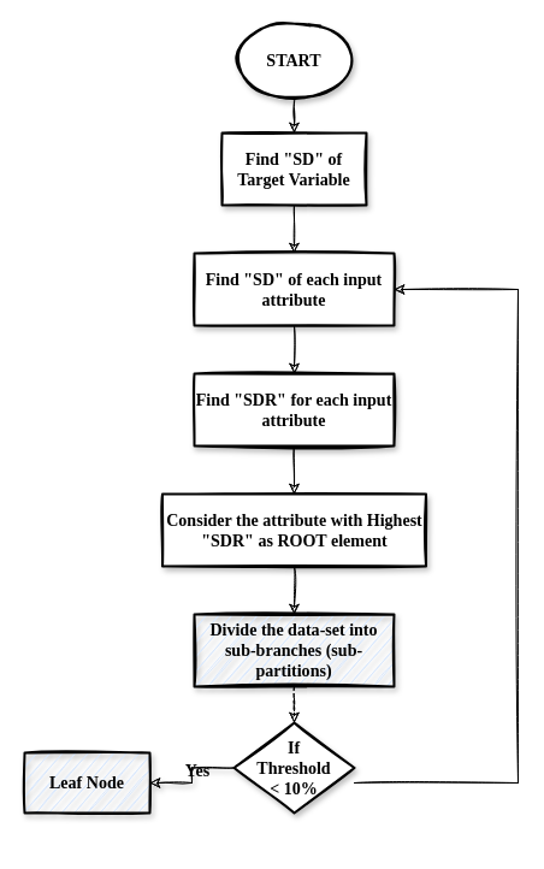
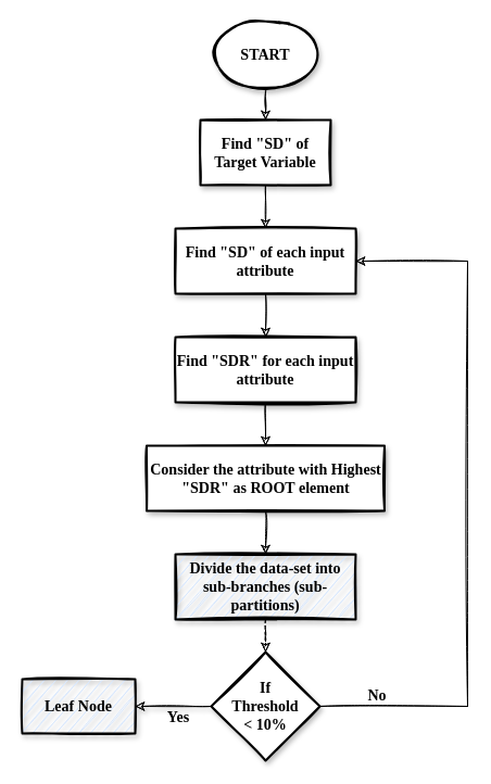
- <mxCell id="16" value="&lt;h3&gt;&lt;font face=&quot;Tahoma&quot;&gt;If&lt;br&gt; Threshold &lt;br&gt;&amp;lt; 10%&lt;/font&gt;&lt;/h3&gt;" style="strokeWidth=2;html=1;shape=mxgraph.flowchart.decision;whiteSpace=wrap;shadow=1;sketch=1;" vertex="1" parent="1"><mxGeometry x="194" y="600" width="100" height="75" as="geometry" /></mxCell>
+ <mxCell id="16" value="&lt;h3&gt;&lt;font face=&quot;Tahoma&quot;&gt;If&lt;br&gt; Threshold &lt;br&gt;&amp;lt; 10%&lt;/font&gt;&lt;/h3&gt;" style="strokeWidth=2;html=1;shape=mxgraph.flowchart.decision;whiteSpace=wrap;shadow=1;sketch=1;" vertex="1" parent="1"><mxGeometry x="194" y="600" width="100" height="100" as="geometry" /></mxCell>
- <mxCell id="19" value="&lt;h3&gt;&lt;font face=&quot;Tahoma&quot;&gt;Yes&lt;/font&gt;&lt;/h3&gt;" style="text;html=1;strokeColor=none;fillColor=none;align=center;verticalAlign=middle;whiteSpace=wrap;rounded=0;shadow=1;sketch=1;" vertex="1" parent="1"><mxGeometry x="144" y="630" width="40" height="20" as="geometry" /></mxCell>
+ <mxCell id="19" value="&lt;h3&gt;&lt;font face=&quot;Tahoma&quot;&gt;Yes&lt;/font&gt;&lt;/h3&gt;" style="text;html=1;strokeColor=none;fillColor=none;align=center;verticalAlign=middle;whiteSpace=wrap;rounded=0;shadow=1;sketch=1;" vertex="1" parent="1"><mxGeometry x="144" y="650" width="40" height="20" as="geometry" /></mxCell>
+ <mxCell id="17" value="&lt;h3&gt;&lt;font face=&quot;Tahoma&quot;&gt;No&lt;/font&gt;&lt;/h3&gt;" style="text;html=1;strokeColor=none;fillColor=none;align=center;verticalAlign=middle;whiteSpace=wrap;rounded=0;shadow=1;sketch=1;" vertex="1" parent="1"><mxGeometry x="327" y="630" width="40" height="20" as="geometry" /></mxCell>
